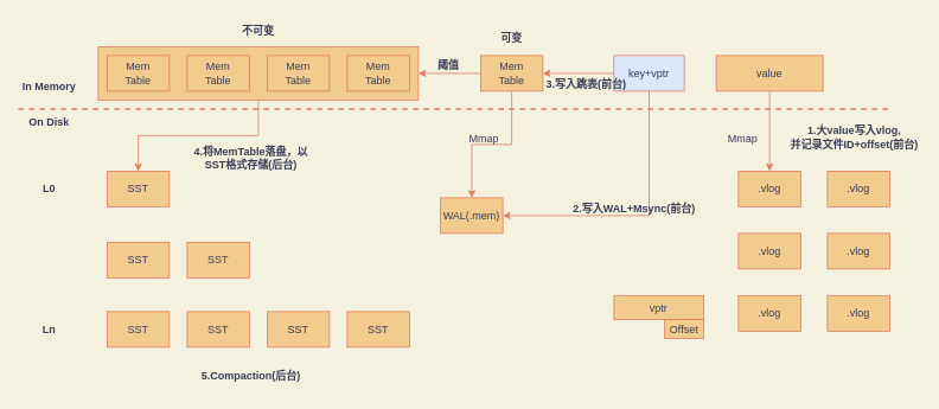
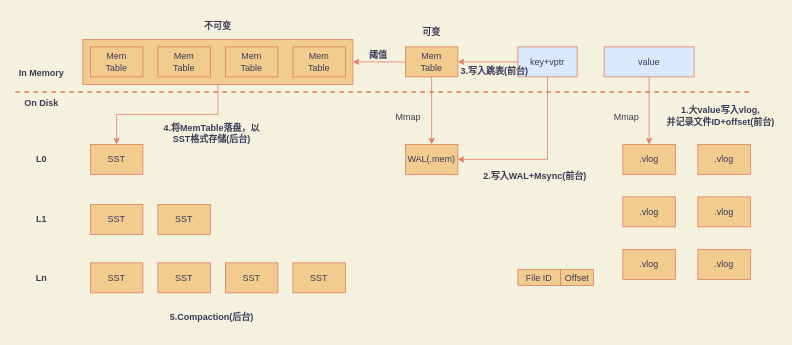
- <mxCell id="15" value="value" style="rounded=0;whiteSpace=wrap;html=1;fillColor=#F2CC8F;strokeColor=#E07A5F;fontColor=#393C56;" vertex="1" parent="1"><mxGeometry x="805" y="62" width="120" height="40" as="geometry" /></mxCell>
+ <mxCell id="15" value="value" style="rounded=0;whiteSpace=wrap;html=1;fillColor=#dae8fc;strokeColor=#E07A5F;fontColor=#393C56;" vertex="1" parent="1"><mxGeometry x="805" y="62" width="120" height="40" as="geometry" /></mxCell>
- <mxCell id="25" value="WAL(.mem)" style="rounded=0;whiteSpace=wrap;html=1;fillColor=#F2CC8F;strokeColor=#E07A5F;fontColor=#393C56;" vertex="1" parent="1"><mxGeometry x="495" y="222" width="70" height="40" as="geometry" /></mxCell>
+ <mxCell id="25" value="WAL(.mem)" style="rounded=0;whiteSpace=wrap;html=1;fillColor=#F2CC8F;strokeColor=#E07A5F;fontColor=#393C56;" vertex="1" parent="1"><mxGeometry x="540" y="192" width="70" height="40" as="geometry" /></mxCell>
+ <mxCell id="43" value="&lt;b&gt;L1&lt;/b&gt;" style="text;html=1;strokeColor=none;fillColor=none;align=center;verticalAlign=middle;whiteSpace=wrap;rounded=0;fontColor=#393C56;" vertex="1" parent="1"><mxGeometry x="20" y="277" width="70" height="30" as="geometry" /></mxCell>
- <mxCell id="46" value="vptr" style="rounded=0;whiteSpace=wrap;html=1;fillColor=#F2CC8F;strokeColor=#E07A5F;fontColor=#393C56;" vertex="1" parent="1"><mxGeometry x="690" y="332" width="101" height="27" as="geometry" /></mxCell>
+ <mxCell id="47" value="File ID" style="rounded=0;whiteSpace=wrap;html=1;fillColor=#F2CC8F;strokeColor=#E07A5F;fontColor=#393C56;" vertex="1" parent="1"><mxGeometry x="690" y="359" width="57" height="21" as="geometry" /></mxCell>
